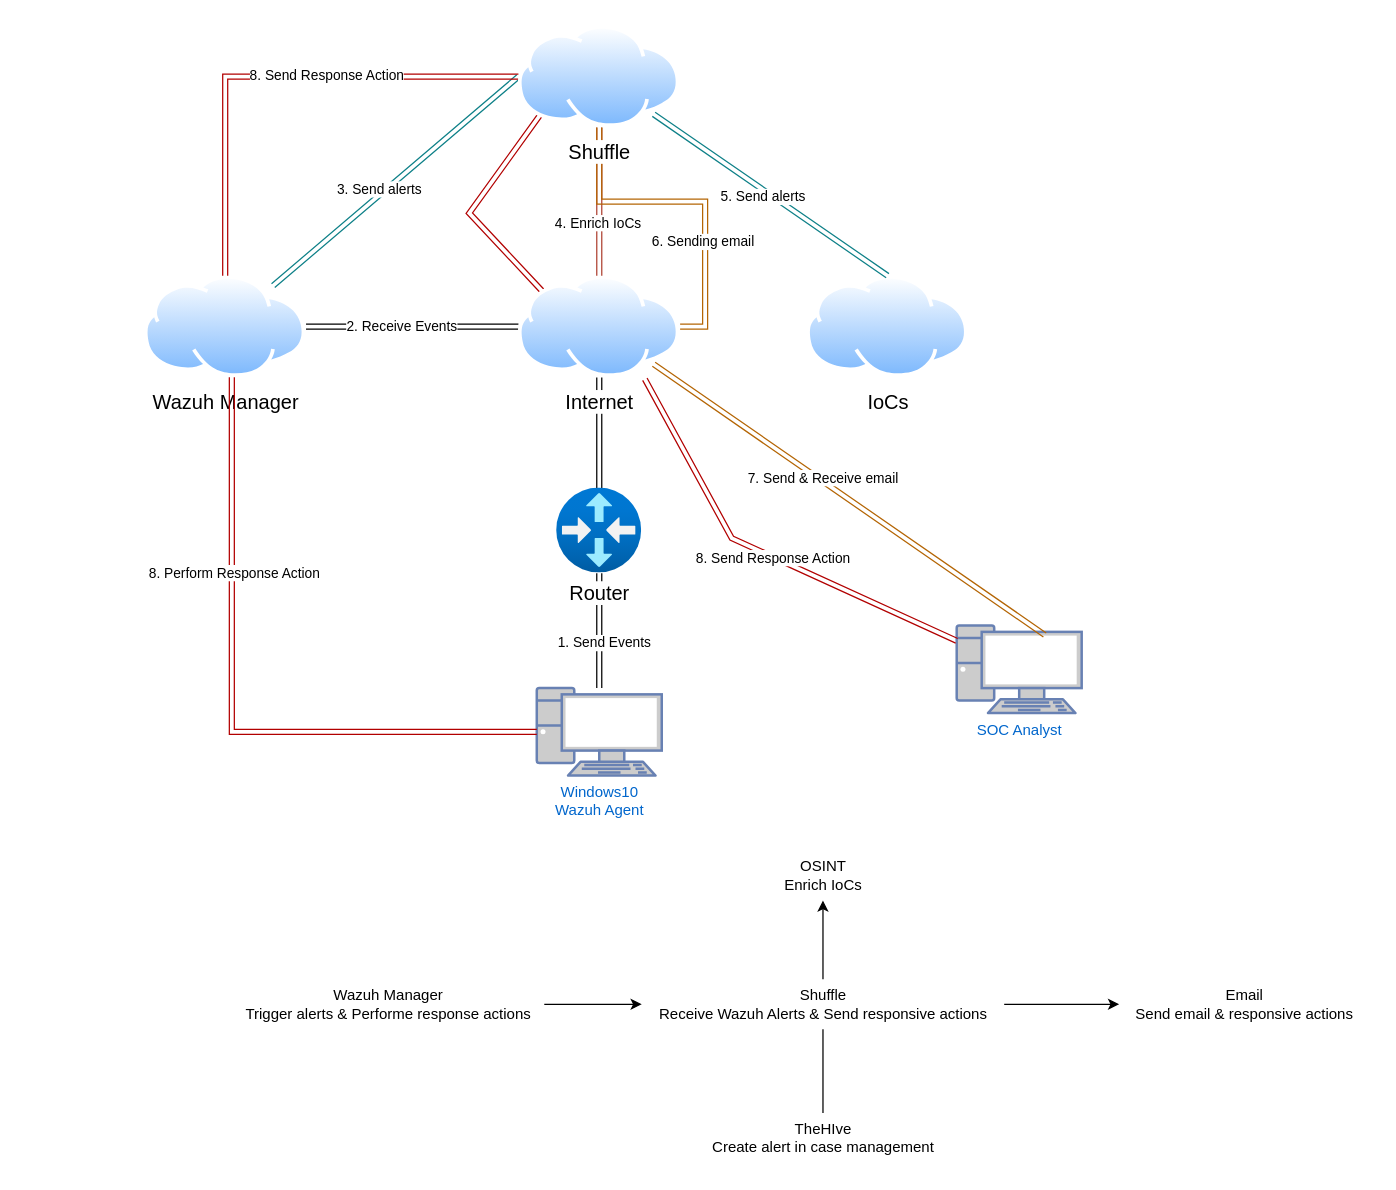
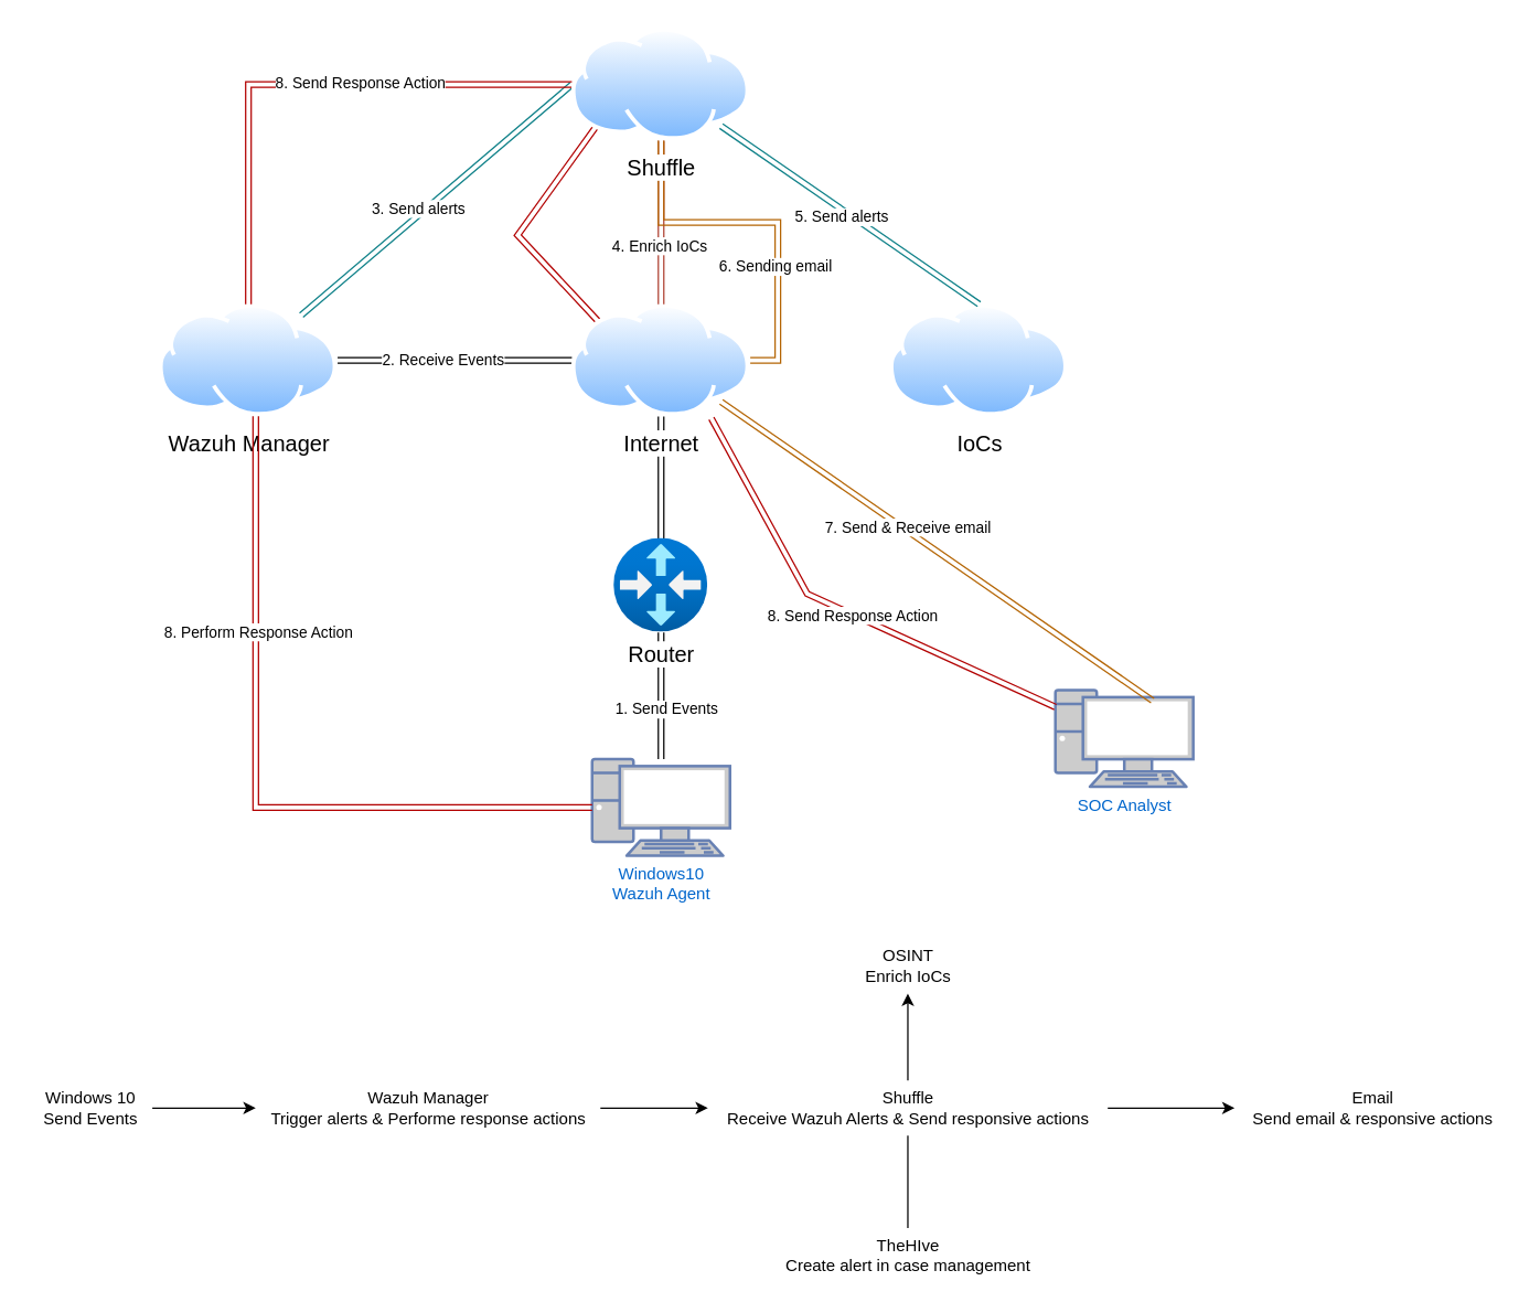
+ <mxCell id="33" value="&lt;div&gt;Windows 10&lt;/div&gt;&lt;div&gt;Send Events&lt;/div&gt;" style="text;html=1;align=center;verticalAlign=middle;resizable=0;points=[];autosize=1;strokeColor=none;fillColor=none;" parent="1" vertex="1"><mxGeometry x="20" y="783" width="90" height="40" as="geometry" /></mxCell>
+ <mxCell id="32" style="edgeStyle=orthogonalEdgeStyle;rounded=0;orthogonalLoop=1;jettySize=auto;html=1;" parent="1" source="33" target="35" edge="1"><mxGeometry relative="1" as="geometry" /></mxCell>
